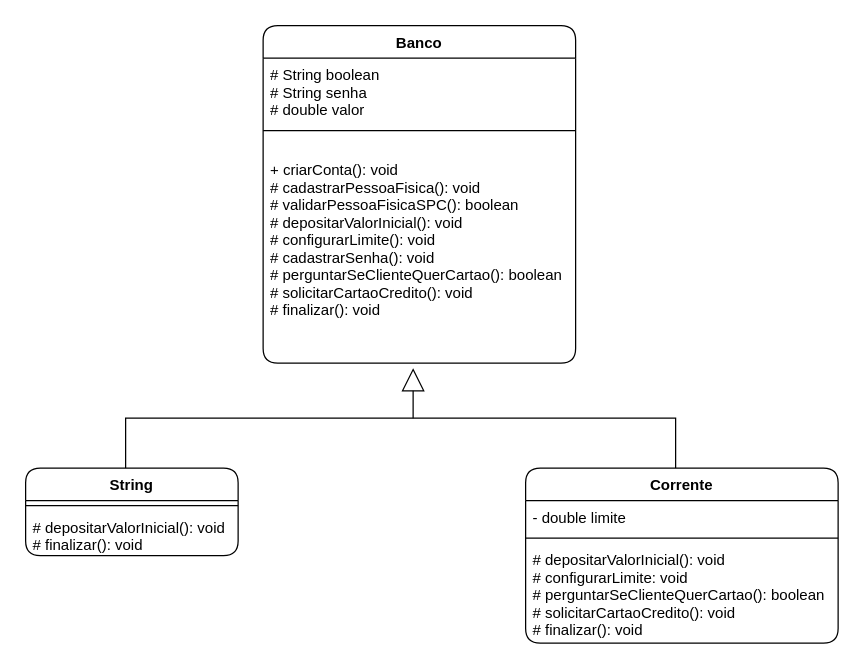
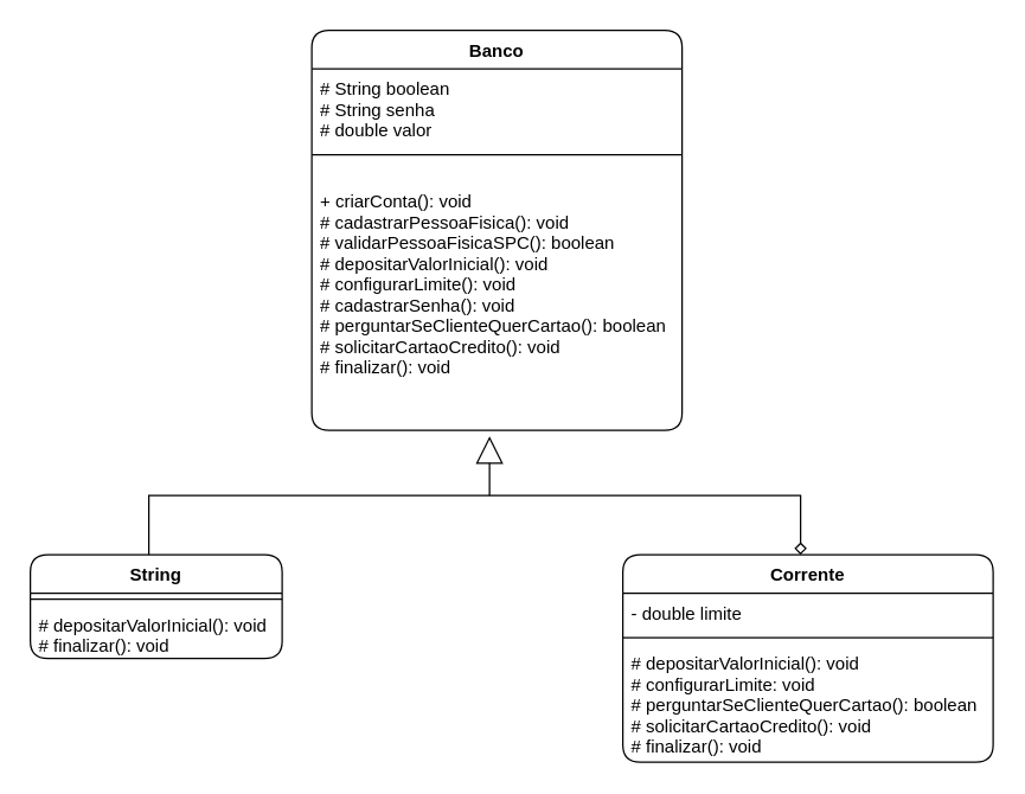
- <mxCell id="3" style="edgeStyle=orthogonalEdgeStyle;rounded=0;orthogonalLoop=1;jettySize=auto;html=1;endArrow=none;endFill=0;" edge="1" parent="1" source="4" target="7"><mxGeometry relative="1" as="geometry"><mxPoint x="330" y="284" as="targetPoint" /><Array as="points"><mxPoint x="100" y="334" /><mxPoint x="540" y="334" /></Array></mxGeometry></mxCell>
+ <mxCell id="3" style="edgeStyle=orthogonalEdgeStyle;rounded=0;orthogonalLoop=1;jettySize=auto;html=1;endArrow=diamond;endFill=0;" edge="1" parent="1" source="4" target="7"><mxGeometry relative="1" as="geometry"><mxPoint x="330" y="284" as="targetPoint" /><Array as="points"><mxPoint x="100" y="334" /><mxPoint x="540" y="334" /></Array></mxGeometry></mxCell>
